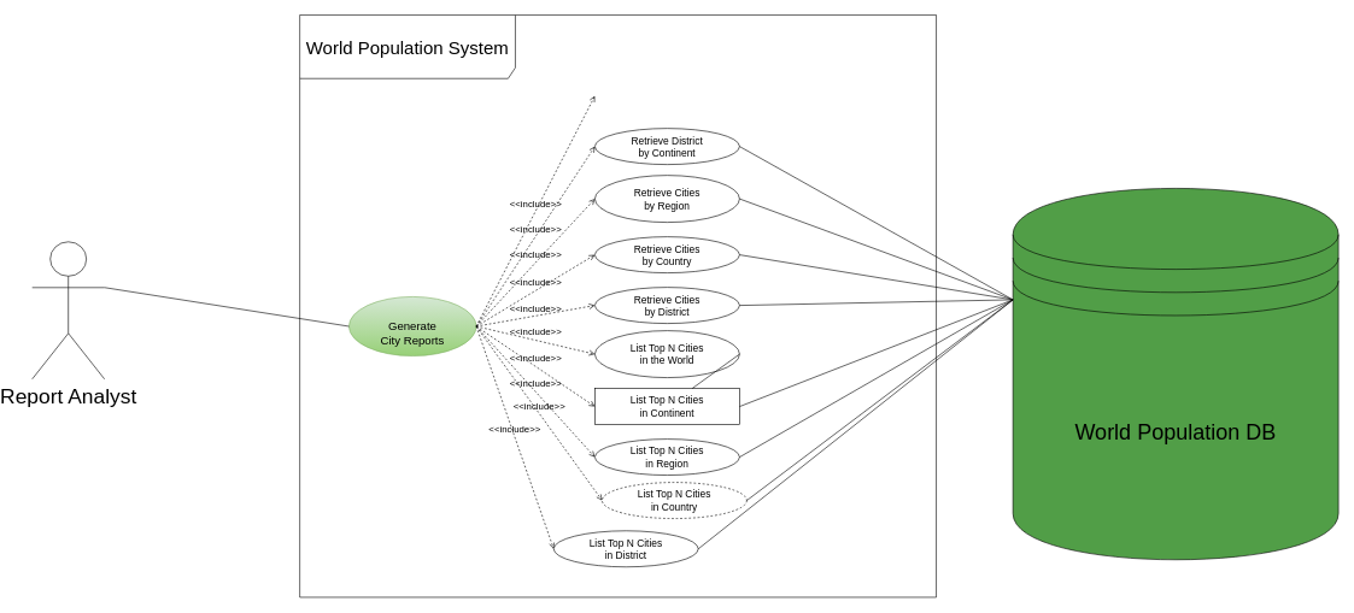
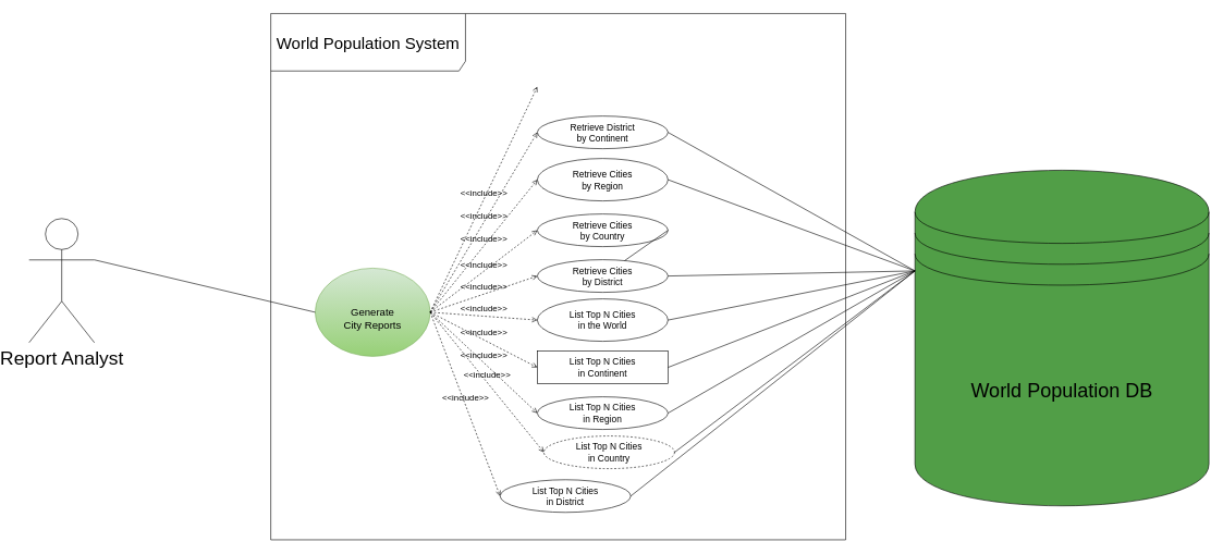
- <mxCell id="28" value="" style="endArrow=none;html=1;rounded=0;exitX=1;exitY=0.5;exitDx=0;exitDy=0;entryX=0;entryY=0.3;entryDx=0;entryDy=0;" parent="1" source="8" target="3" edge="1"><mxGeometry width="50" height="50" relative="1" as="geometry"><mxPoint x="1070" y="270" as="sourcePoint" /><mxPoint x="1120" y="220" as="targetPoint" /></mxGeometry></mxCell>
+ <mxCell id="28" value="" style="endArrow=none;html=1;rounded=0;exitX=1;exitY=0.5;exitDx=0;exitDy=0;" parent="1" source="8" target="9" edge="1"><mxGeometry width="50" height="50" relative="1" as="geometry"><mxPoint x="1070" y="270" as="sourcePoint" /><mxPoint x="1120" y="220" as="targetPoint" /></mxGeometry></mxCell>
- <mxCell id="5" value="&lt;font style=&quot;font-size: 16px;&quot;&gt;&lt;br&gt;Generate &lt;br&gt;City Reports&lt;/font&gt;" style="ellipse;whiteSpace=wrap;html=1;fillColor=#d5e8d4;gradientColor=#97d077;strokeColor=#82b366;" parent="4" vertex="1"><mxGeometry x="68" y="390" width="176" height="82" as="geometry" /></mxCell>
+ <mxCell id="5" value="&lt;font style=&quot;font-size: 16px;&quot;&gt;&lt;br&gt;Generate &lt;br&gt;City Reports&lt;/font&gt;" style="ellipse;whiteSpace=wrap;html=1;fillColor=#d5e8d4;gradientColor=#97d077;strokeColor=#82b366;" parent="4" vertex="1"><mxGeometry x="68" y="390" width="176" height="135" as="geometry" /></mxCell>
- <mxCell id="30" value="" style="endArrow=none;html=1;rounded=0;exitX=1;exitY=0.5;exitDx=0;exitDy=0;" parent="1" source="10" target="11" edge="1"><mxGeometry width="50" height="50" relative="1" as="geometry"><mxPoint x="1130" y="460" as="sourcePoint" /><mxPoint x="1180" y="410" as="targetPoint" /></mxGeometry></mxCell>
+ <mxCell id="30" value="" style="endArrow=none;html=1;rounded=0;exitX=1;exitY=0.5;exitDx=0;exitDy=0;entryX=0;entryY=0.3;entryDx=0;entryDy=0;" parent="1" source="10" target="3" edge="1"><mxGeometry width="50" height="50" relative="1" as="geometry"><mxPoint x="1130" y="460" as="sourcePoint" /><mxPoint x="1180" y="410" as="targetPoint" /></mxGeometry></mxCell>
